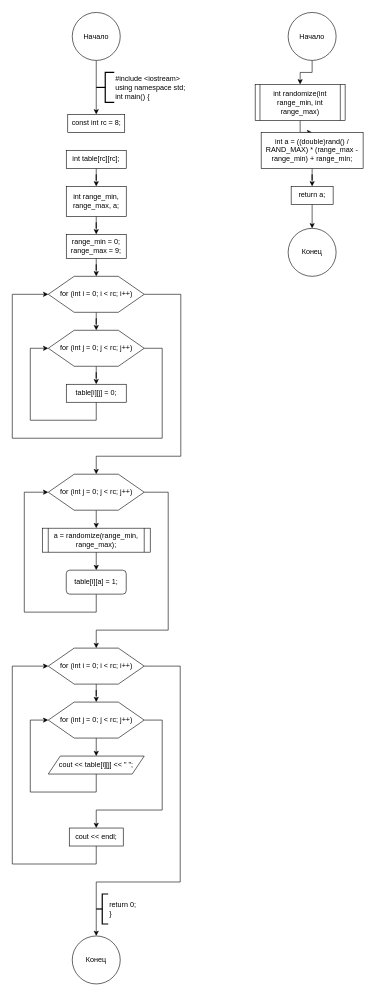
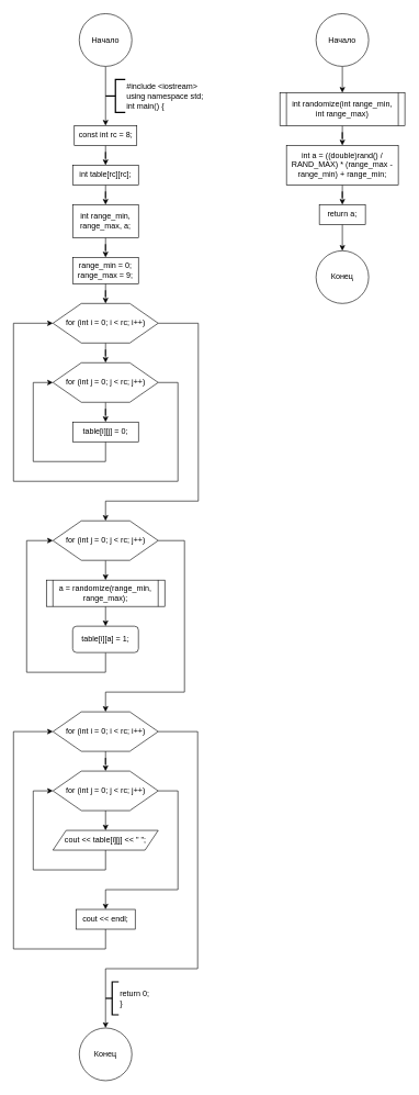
- <mxCell id="45" value="int randomize(int range_min, int range_max)" style="shape=process;whiteSpace=wrap;html=1;backgroundOutline=1;size=0.053;" vertex="1" parent="1"><mxGeometry x="425" y="140" width="150" height="60" as="geometry" /></mxCell>
+ <mxCell id="45" value="int randomize(int range_min, int range_max)" style="shape=process;whiteSpace=wrap;html=1;backgroundOutline=1;size=0.053;" vertex="1" parent="1"><mxGeometry x="425" y="140" width="190" height="50" as="geometry" /></mxCell>
+ <mxCell id="4" style="edgeStyle=orthogonalEdgeStyle;rounded=0;orthogonalLoop=1;jettySize=auto;html=1;entryX=0.5;entryY=0;entryDx=0;entryDy=0;" parent="1" source="5" target="8" edge="1"><mxGeometry relative="1" as="geometry" /></mxCell>
